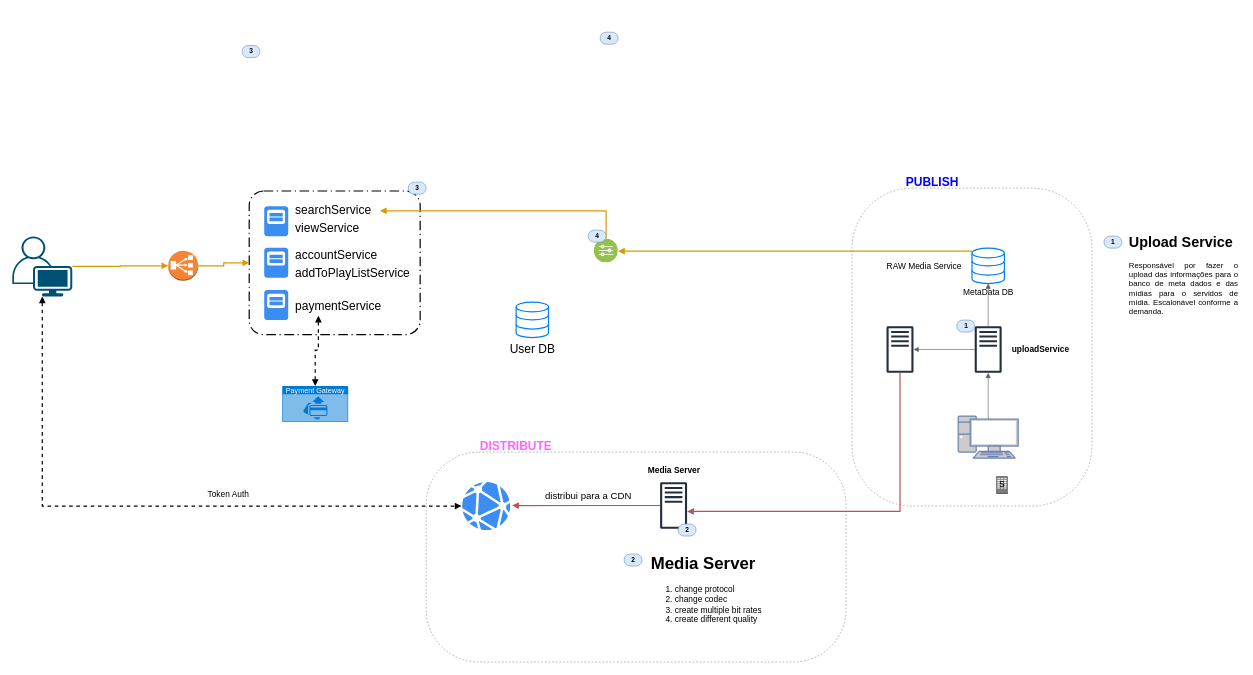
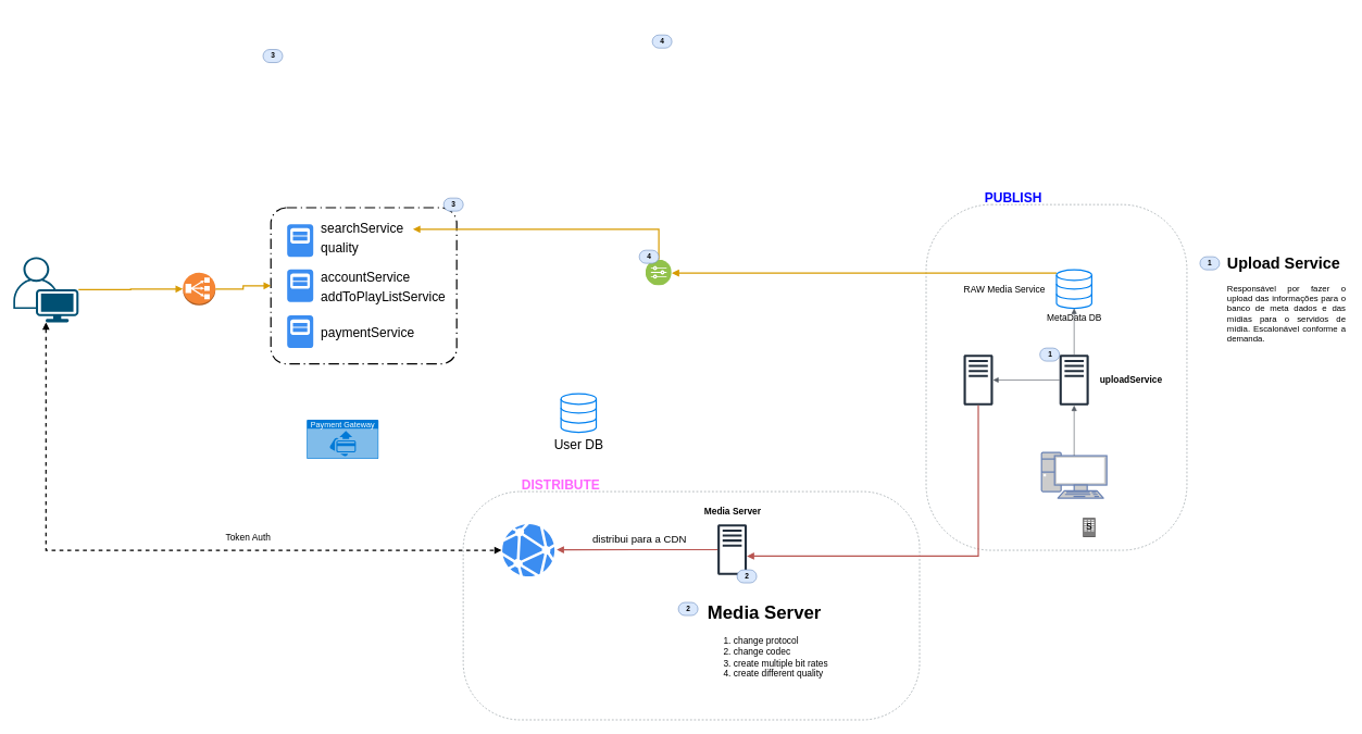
- <mxCell id="39" value="viewService" style="text;html=1;align=left;verticalAlign=middle;resizable=0;points=[];autosize=1;strokeColor=none;fillColor=none;fontSize=20;fontColor=#000000;" vertex="1" parent="1"><mxGeometry x="490" y="363" width="120" height="30" as="geometry" /></mxCell>
+ <mxCell id="39" value="quality" style="text;html=1;align=left;verticalAlign=middle;resizable=0;points=[];autosize=1;strokeColor=none;fillColor=none;fontSize=20;fontColor=#000000;" vertex="1" parent="1"><mxGeometry x="490" y="363" width="120" height="30" as="geometry" /></mxCell>
- <mxCell id="51" value="User DB" style="html=1;verticalLabelPosition=bottom;align=center;labelBackgroundColor=#ffffff;verticalAlign=top;strokeWidth=2;strokeColor=#0080F0;shadow=0;dashed=0;shape=mxgraph.ios7.icons.data;rounded=1;labelBorderColor=none;fontSize=20;fontColor=#000000;" vertex="1" parent="1"><mxGeometry x="860" y="503" width="54" height="59.1" as="geometry" /></mxCell>
+ <mxCell id="51" value="User DB" style="html=1;verticalLabelPosition=bottom;align=center;labelBackgroundColor=#ffffff;verticalAlign=top;strokeWidth=2;strokeColor=#0080F0;shadow=0;dashed=0;shape=mxgraph.ios7.icons.data;rounded=1;labelBorderColor=none;fontSize=20;fontColor=#000000;" vertex="1" parent="1"><mxGeometry x="860" y="603" width="54" height="59.1" as="geometry" /></mxCell>
- <mxCell id="52" style="edgeStyle=orthogonalEdgeStyle;rounded=0;orthogonalLoop=1;jettySize=auto;html=1;entryX=0.252;entryY=1.09;entryDx=0;entryDy=0;entryPerimeter=0;shadow=0;fontSize=14;fontColor=#000000;startArrow=block;startFill=1;endArrow=block;endFill=1;strokeWidth=2;dashed=1;" edge="1" parent="1" source="53" target="42"><mxGeometry relative="1" as="geometry" /></mxCell>
